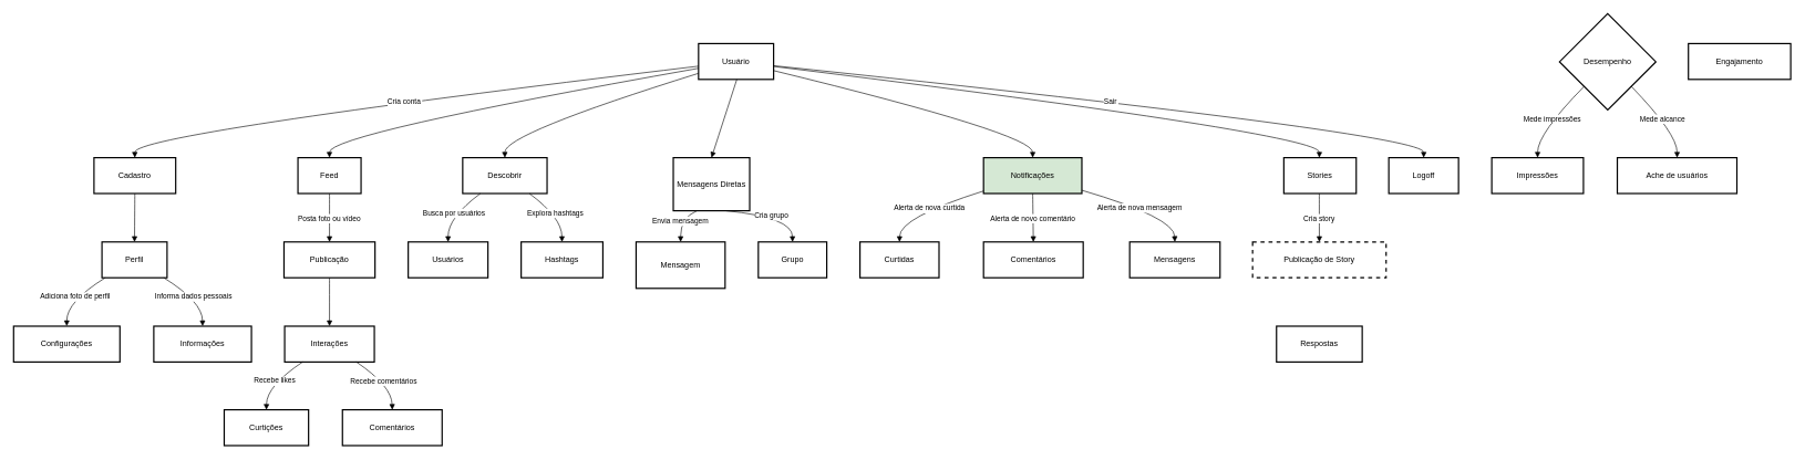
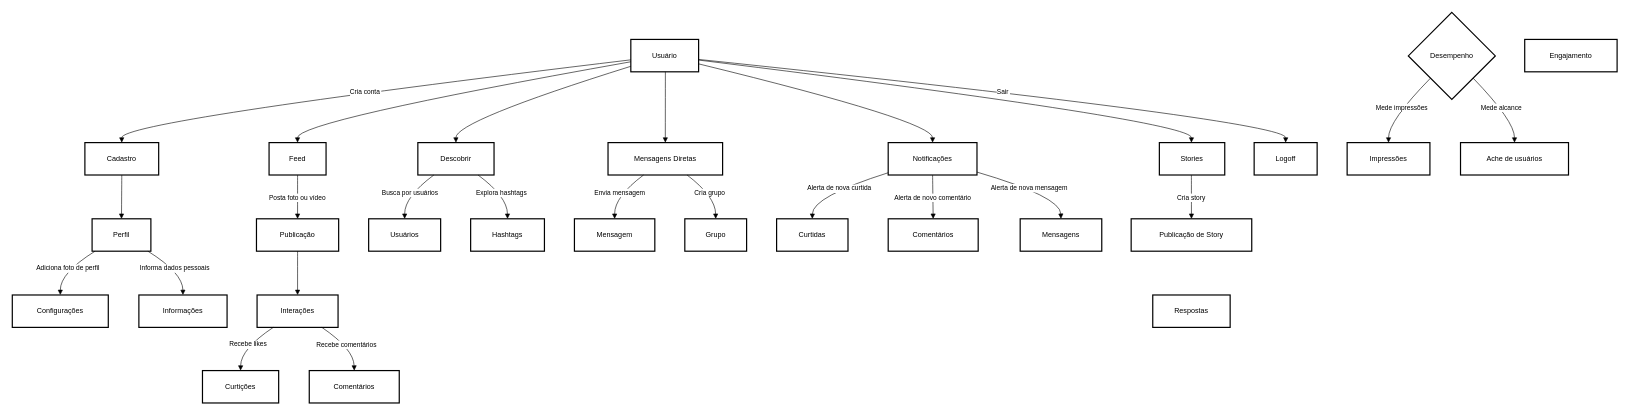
- <mxCell id="18" value="Notificações" style="whiteSpace=wrap;strokeWidth=2;fillColor=#d5e8d4;" vertex="1" parent="1"><mxGeometry x="1480" y="237" width="148" height="54" as="geometry" /></mxCell>
+ <mxCell id="18" value="Notificações" style="whiteSpace=wrap;strokeWidth=2;" vertex="1" parent="1"><mxGeometry x="1480" y="237" width="148" height="54" as="geometry" /></mxCell>
- <mxCell id="15" value="Mensagens Diretas" style="whiteSpace=wrap;strokeWidth=2;" vertex="1" parent="1"><mxGeometry x="1013" y="237" width="115" height="80" as="geometry" /></mxCell>
+ <mxCell id="15" value="Mensagens Diretas" style="whiteSpace=wrap;strokeWidth=2;" vertex="1" parent="1"><mxGeometry x="1013" y="237" width="191" height="54" as="geometry" /></mxCell>
- <mxCell id="23" value="Publicação de Story" style="whiteSpace=wrap;strokeWidth=2;dashed=1;" vertex="1" parent="1"><mxGeometry x="1885" y="364" width="201" height="54" as="geometry" /></mxCell>
+ <mxCell id="23" value="Publicação de Story" style="whiteSpace=wrap;strokeWidth=2;" vertex="1" parent="1"><mxGeometry x="1885" y="364" width="201" height="54" as="geometry" /></mxCell>
- <mxCell id="16" value="Mensagem" style="whiteSpace=wrap;strokeWidth=2;" vertex="1" parent="1"><mxGeometry x="957" y="364" width="134" height="70" as="geometry" /></mxCell>
+ <mxCell id="16" value="Mensagem" style="whiteSpace=wrap;strokeWidth=2;" vertex="1" parent="1"><mxGeometry x="957" y="364" width="134" height="54" as="geometry" /></mxCell>
